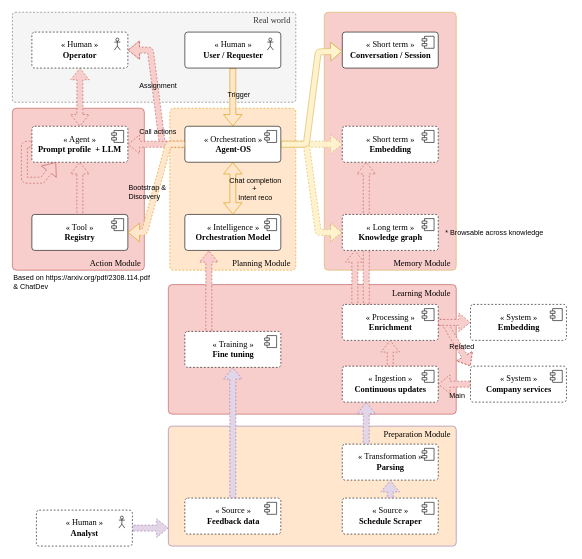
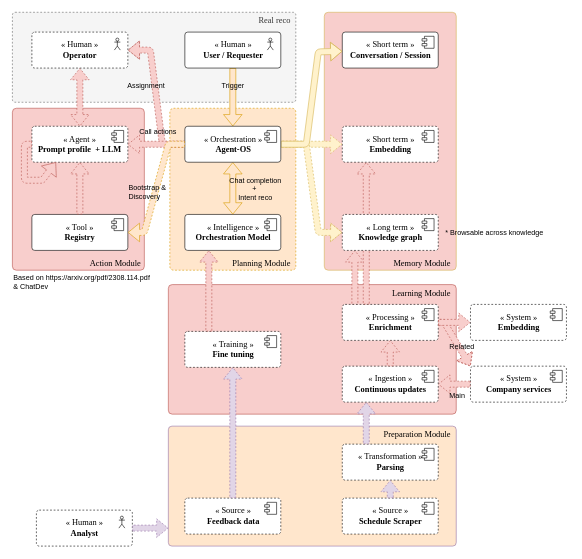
- <mxCell id="4" value="Real world&amp;nbsp;&amp;nbsp;" style="rounded=1;whiteSpace=wrap;html=1;dashed=1;verticalAlign=top;align=right;fontSize=14;fontFamily=Lexend;arcSize=3;fontSource=https%3A%2F%2Ffonts.googleapis.com%2Fcss%3Ffamily%3DLexend;fillColor=#f5f5f5;strokeColor=#666666;fontColor=#333333;" parent="1" vertex="1"><mxGeometry x="20" y="20" width="472.51" height="150" as="geometry" /></mxCell>
+ <mxCell id="4" value="Real reco&amp;nbsp;&amp;nbsp;" style="rounded=1;whiteSpace=wrap;html=1;dashed=1;verticalAlign=top;align=right;fontSize=14;fontFamily=Lexend;arcSize=3;fontSource=https%3A%2F%2Ffonts.googleapis.com%2Fcss%3Ffamily%3DLexend;fillColor=#f5f5f5;strokeColor=#666666;fontColor=#333333;" parent="1" vertex="1"><mxGeometry x="20" y="20" width="472.51" height="150" as="geometry" /></mxCell>
- <mxCell id="76" value="Assignment" style="text;html=1;strokeColor=none;fillColor=none;align=left;verticalAlign=middle;whiteSpace=wrap;rounded=0;" parent="1" vertex="1"><mxGeometry x="230" y="133" width="97.5" height="20" as="geometry" /></mxCell>
+ <mxCell id="76" value="Assignment" style="text;html=1;strokeColor=none;fillColor=none;align=left;verticalAlign=middle;whiteSpace=wrap;rounded=0;" parent="1" vertex="1"><mxGeometry x="210" y="133" width="97.5" height="20" as="geometry" /></mxCell>
- <mxCell id="77" value="Trigger" style="text;html=1;strokeColor=none;fillColor=none;align=center;verticalAlign=middle;whiteSpace=wrap;rounded=0;" parent="1" vertex="1"><mxGeometry x="348.76" y="148" width="97.5" height="20" as="geometry" /></mxCell>
+ <mxCell id="77" value="Trigger" style="text;html=1;strokeColor=none;fillColor=none;align=center;verticalAlign=middle;whiteSpace=wrap;rounded=0;" parent="1" vertex="1"><mxGeometry x="338.76" y="133" width="97.5" height="20" as="geometry" /></mxCell>
